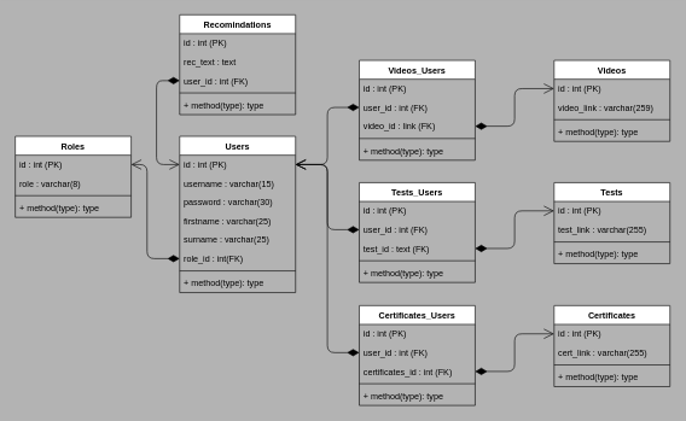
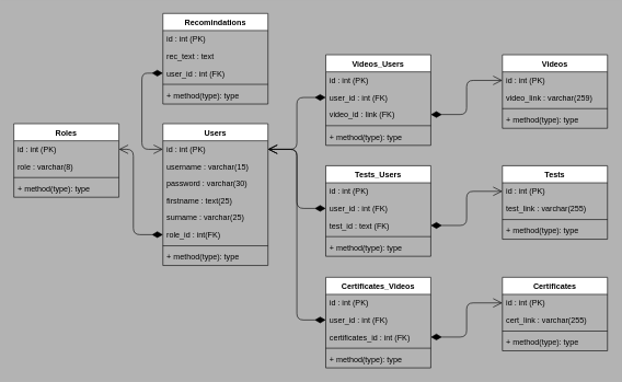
- <mxCell id="6" value="firstname : varchar(25)" style="text;strokeColor=none;fillColor=none;align=left;verticalAlign=top;spacingLeft=4;spacingRight=4;overflow=hidden;rotatable=0;points=[[0,0.5],[1,0.5]];portConstraint=eastwest;" parent="2" vertex="1"><mxGeometry y="104" width="160" height="26" as="geometry" /></mxCell>
+ <mxCell id="6" value="firstname : text(25)" style="text;strokeColor=none;fillColor=none;align=left;verticalAlign=top;spacingLeft=4;spacingRight=4;overflow=hidden;rotatable=0;points=[[0,0.5],[1,0.5]];portConstraint=eastwest;" parent="2" vertex="1"><mxGeometry y="104" width="160" height="26" as="geometry" /></mxCell>
- <mxCell id="50" value="Certificates_Users" style="swimlane;fontStyle=1;align=center;verticalAlign=top;childLayout=stackLayout;horizontal=1;startSize=26;horizontalStack=0;resizeParent=1;resizeParentMax=0;resizeLast=0;collapsible=1;marginBottom=0;" vertex="1" parent="1"><mxGeometry x="495" y="422" width="160" height="138" as="geometry" /></mxCell>
+ <mxCell id="50" value="Certificates_Videos" style="swimlane;fontStyle=1;align=center;verticalAlign=top;childLayout=stackLayout;horizontal=1;startSize=26;horizontalStack=0;resizeParent=1;resizeParentMax=0;resizeLast=0;collapsible=1;marginBottom=0;" vertex="1" parent="1"><mxGeometry x="495" y="422" width="160" height="138" as="geometry" /></mxCell>
